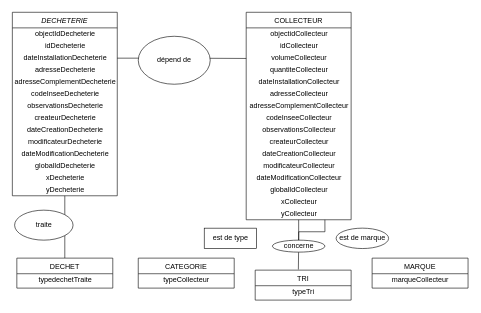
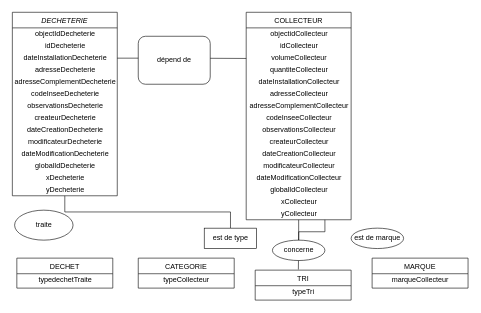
- <mxCell id="20" value="dépend de" style="ellipse;whiteSpace=wrap;html=1;" vertex="1" parent="1"><mxGeometry x="230" y="60" width="120" height="80" as="geometry" /></mxCell>
+ <mxCell id="20" value="dépend de" style="whiteSpace=wrap;html=1;rounded=1;" vertex="1" parent="1"><mxGeometry x="230" y="60" width="120" height="80" as="geometry" /></mxCell>
- <mxCell id="42" value="est de marque" style="ellipse;whiteSpace=wrap;html=1;" vertex="1" parent="1"><mxGeometry x="560" y="380" width="87.5" height="34" as="geometry" /></mxCell>
+ <mxCell id="42" value="est de marque" style="ellipse;whiteSpace=wrap;html=1;" vertex="1" parent="1"><mxGeometry x="585" y="380" width="87.5" height="34" as="geometry" /></mxCell>
- <mxCell id="4" style="edgeStyle=orthogonalEdgeStyle;rounded=0;orthogonalLoop=1;jettySize=auto;html=1;exitX=0.5;exitY=1;exitDx=0;exitDy=0;entryX=0.5;entryY=0;entryDx=0;entryDy=0;endArrow=none;endFill=0;" edge="1" parent="1" source="5" target="21"><mxGeometry relative="1" as="geometry" /></mxCell>
+ <mxCell id="4" style="edgeStyle=orthogonalEdgeStyle;rounded=0;orthogonalLoop=1;jettySize=auto;html=1;exitX=0.5;exitY=1;exitDx=0;exitDy=0;endArrow=none;endFill=0;" edge="1" parent="1" source="5" target="47"><mxGeometry relative="1" as="geometry" /></mxCell>
- <mxCell id="48" value="concerne" style="ellipse;whiteSpace=wrap;html=1;" vertex="1" parent="1"><mxGeometry x="453.75" y="400" width="87.5" height="20" as="geometry" /></mxCell>
+ <mxCell id="48" value="concerne" style="ellipse;whiteSpace=wrap;html=1;" vertex="1" parent="1"><mxGeometry x="453.75" y="400" width="87.5" height="34" as="geometry" /></mxCell>
